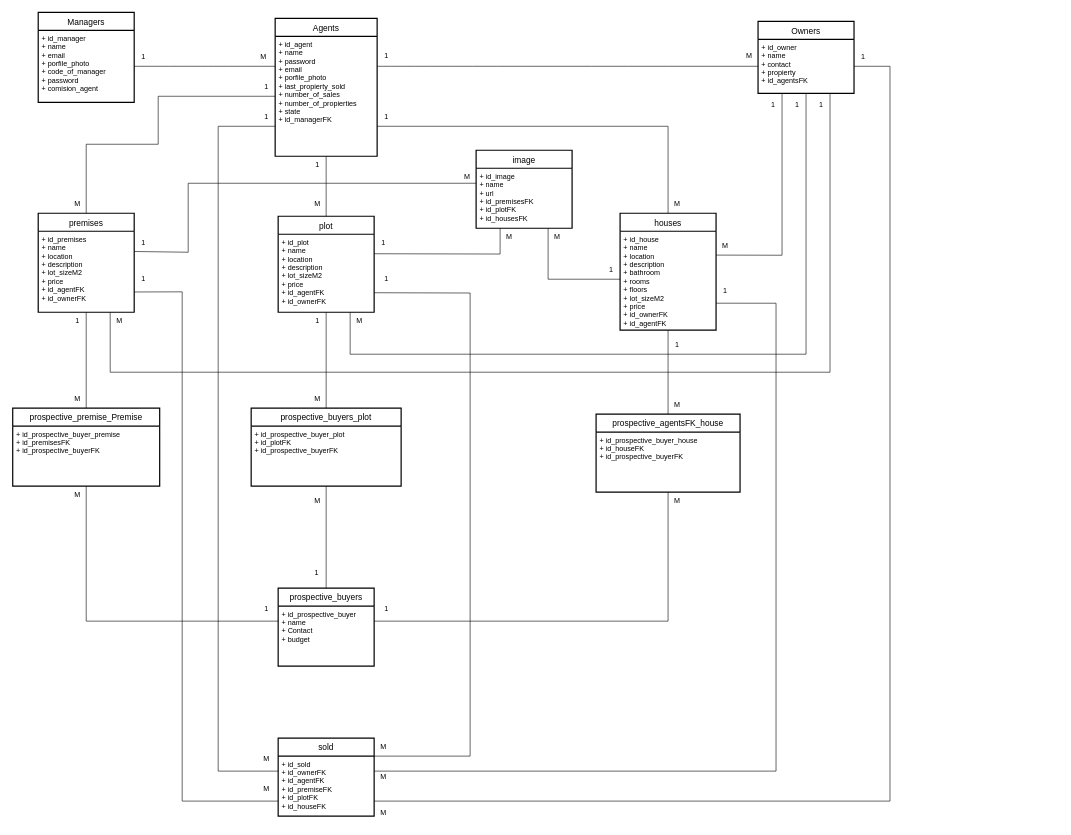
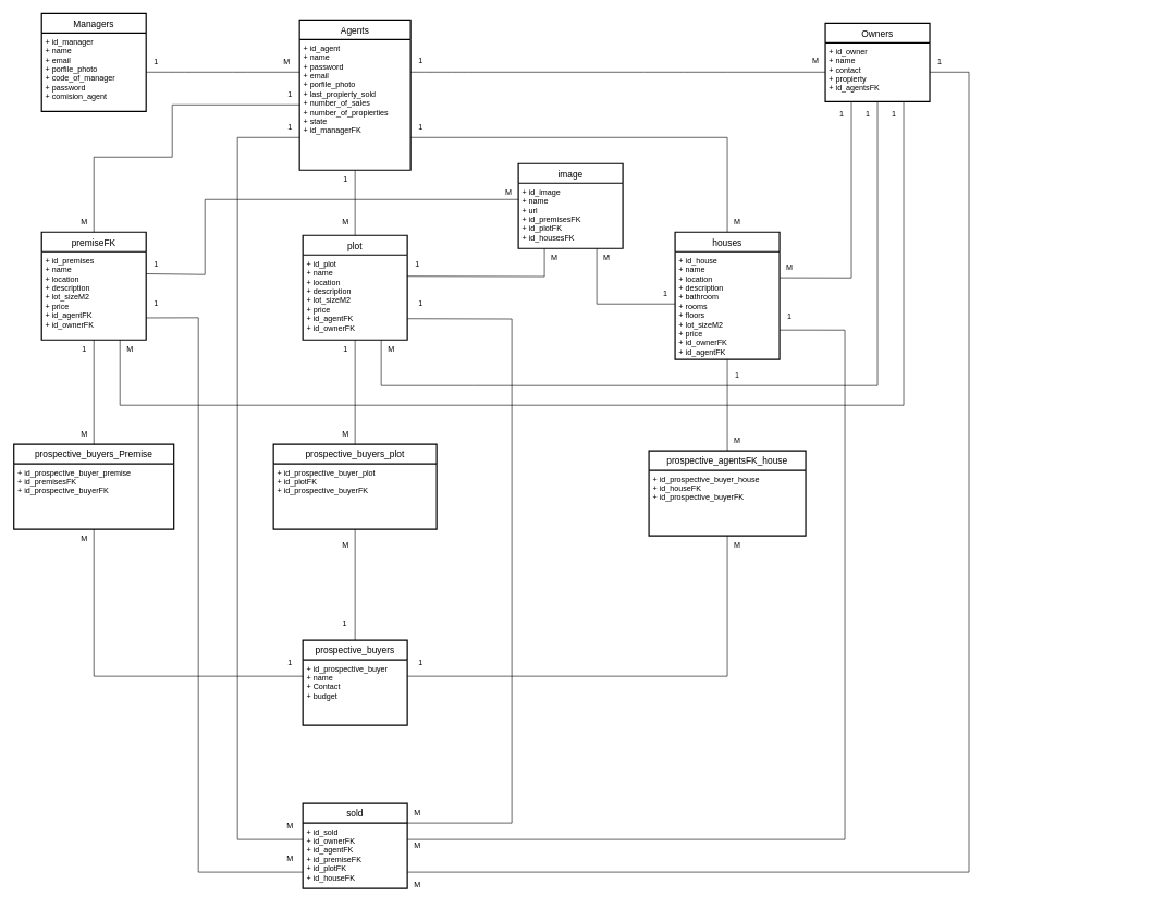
- <mxCell id="4" value="premises" style="swimlane;childLayout=stackLayout;horizontal=1;startSize=30;horizontalStack=0;fontSize=14;fontStyle=0;strokeWidth=2;resizeParent=0;resizeLast=1;shadow=0;dashed=0;align=center;" parent="1" vertex="1"><mxGeometry x="63" y="355" width="160" height="165" as="geometry" /></mxCell>
+ <mxCell id="4" value="premiseFK" style="swimlane;childLayout=stackLayout;horizontal=1;startSize=30;horizontalStack=0;fontSize=14;fontStyle=0;strokeWidth=2;resizeParent=0;resizeLast=1;shadow=0;dashed=0;align=center;" parent="1" vertex="1"><mxGeometry x="63" y="355" width="160" height="165" as="geometry" /></mxCell>
- <mxCell id="42" value="prospective_premise_Premise" style="swimlane;childLayout=stackLayout;horizontal=1;startSize=30;horizontalStack=0;fontSize=14;fontStyle=0;strokeWidth=2;resizeParent=0;resizeLast=1;shadow=0;dashed=0;align=center;" parent="1" vertex="1"><mxGeometry x="20.5" y="680" width="245" height="130" as="geometry" /></mxCell>
+ <mxCell id="42" value="prospective_buyers_Premise" style="swimlane;childLayout=stackLayout;horizontal=1;startSize=30;horizontalStack=0;fontSize=14;fontStyle=0;strokeWidth=2;resizeParent=0;resizeLast=1;shadow=0;dashed=0;align=center;" parent="1" vertex="1"><mxGeometry x="20.5" y="680" width="245" height="130" as="geometry" /></mxCell>
